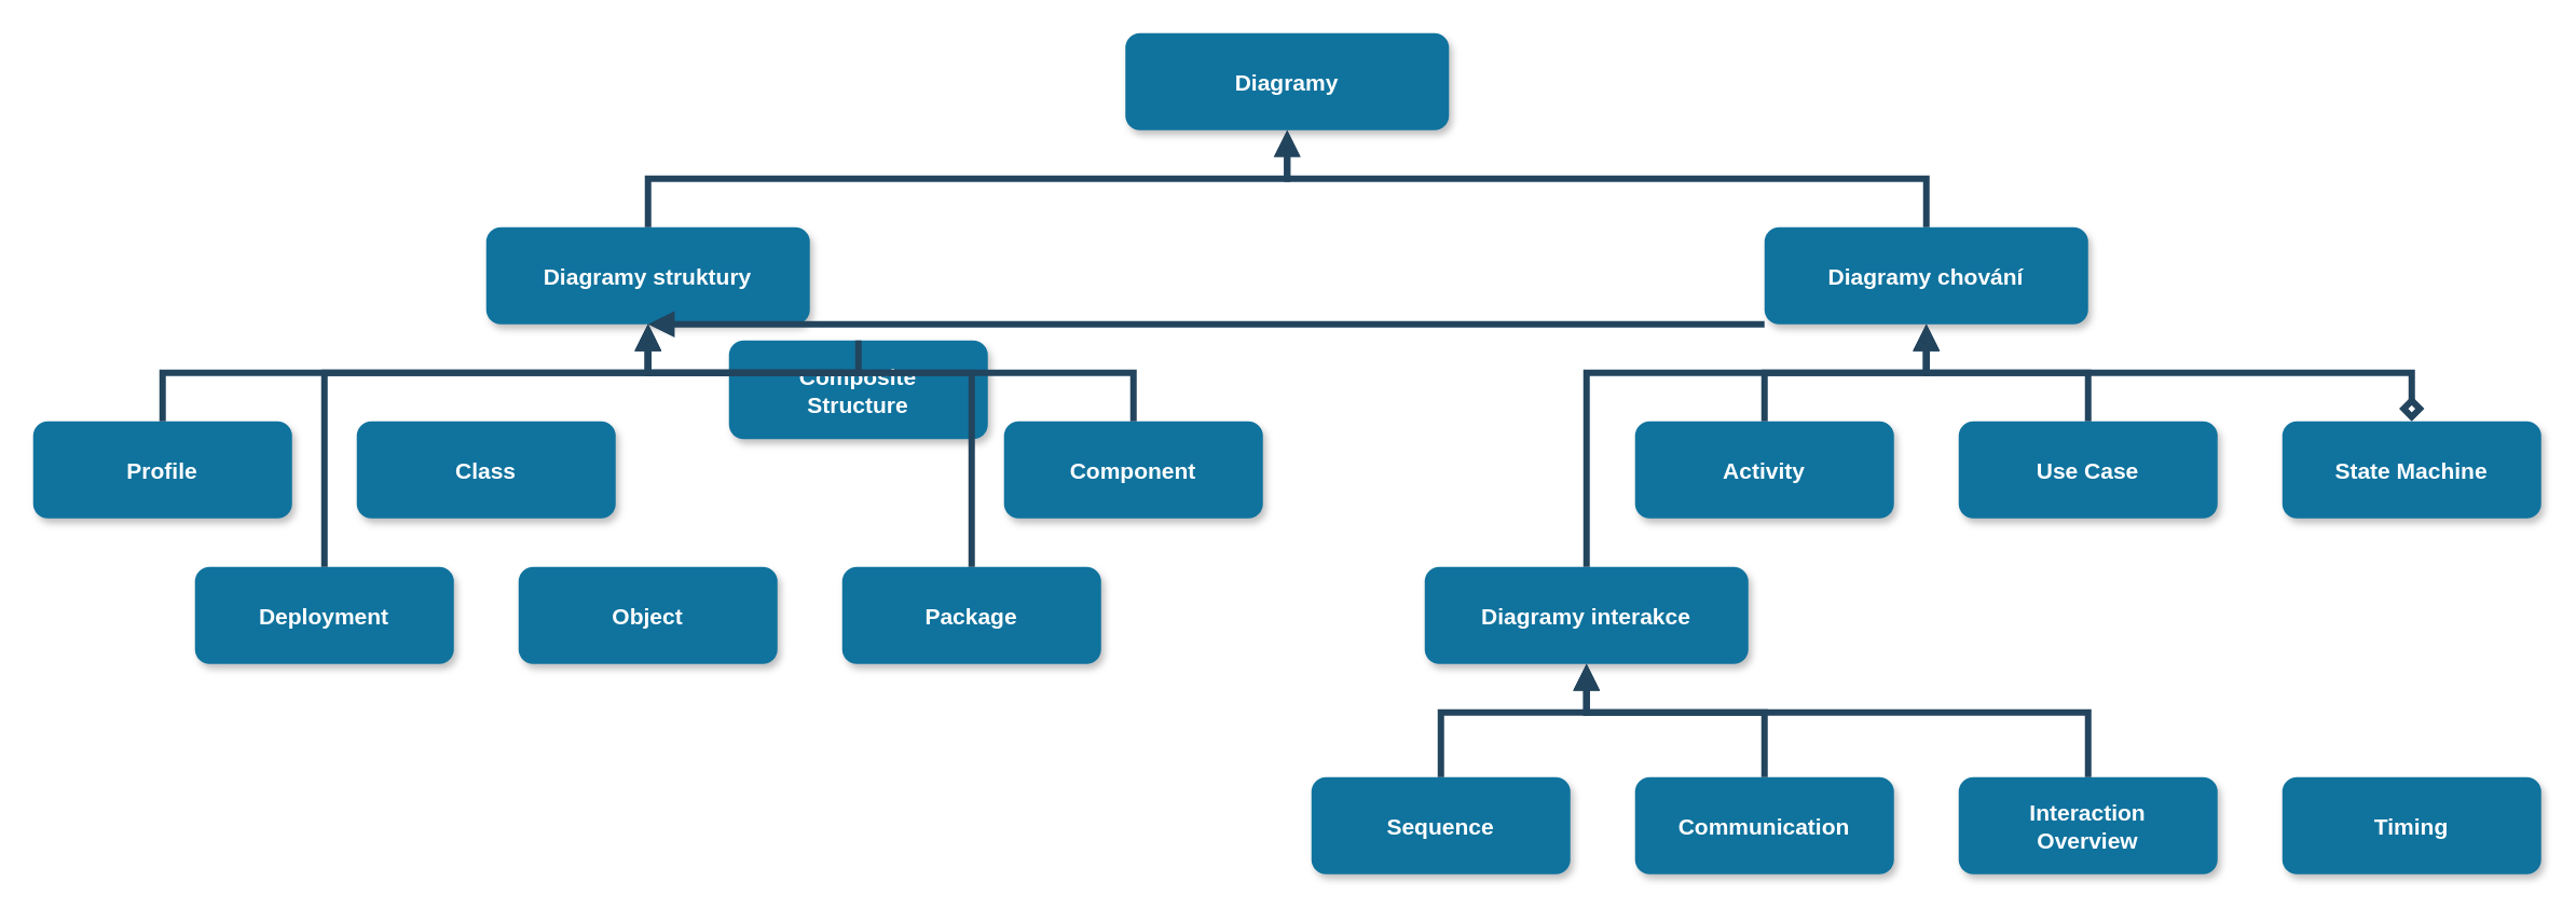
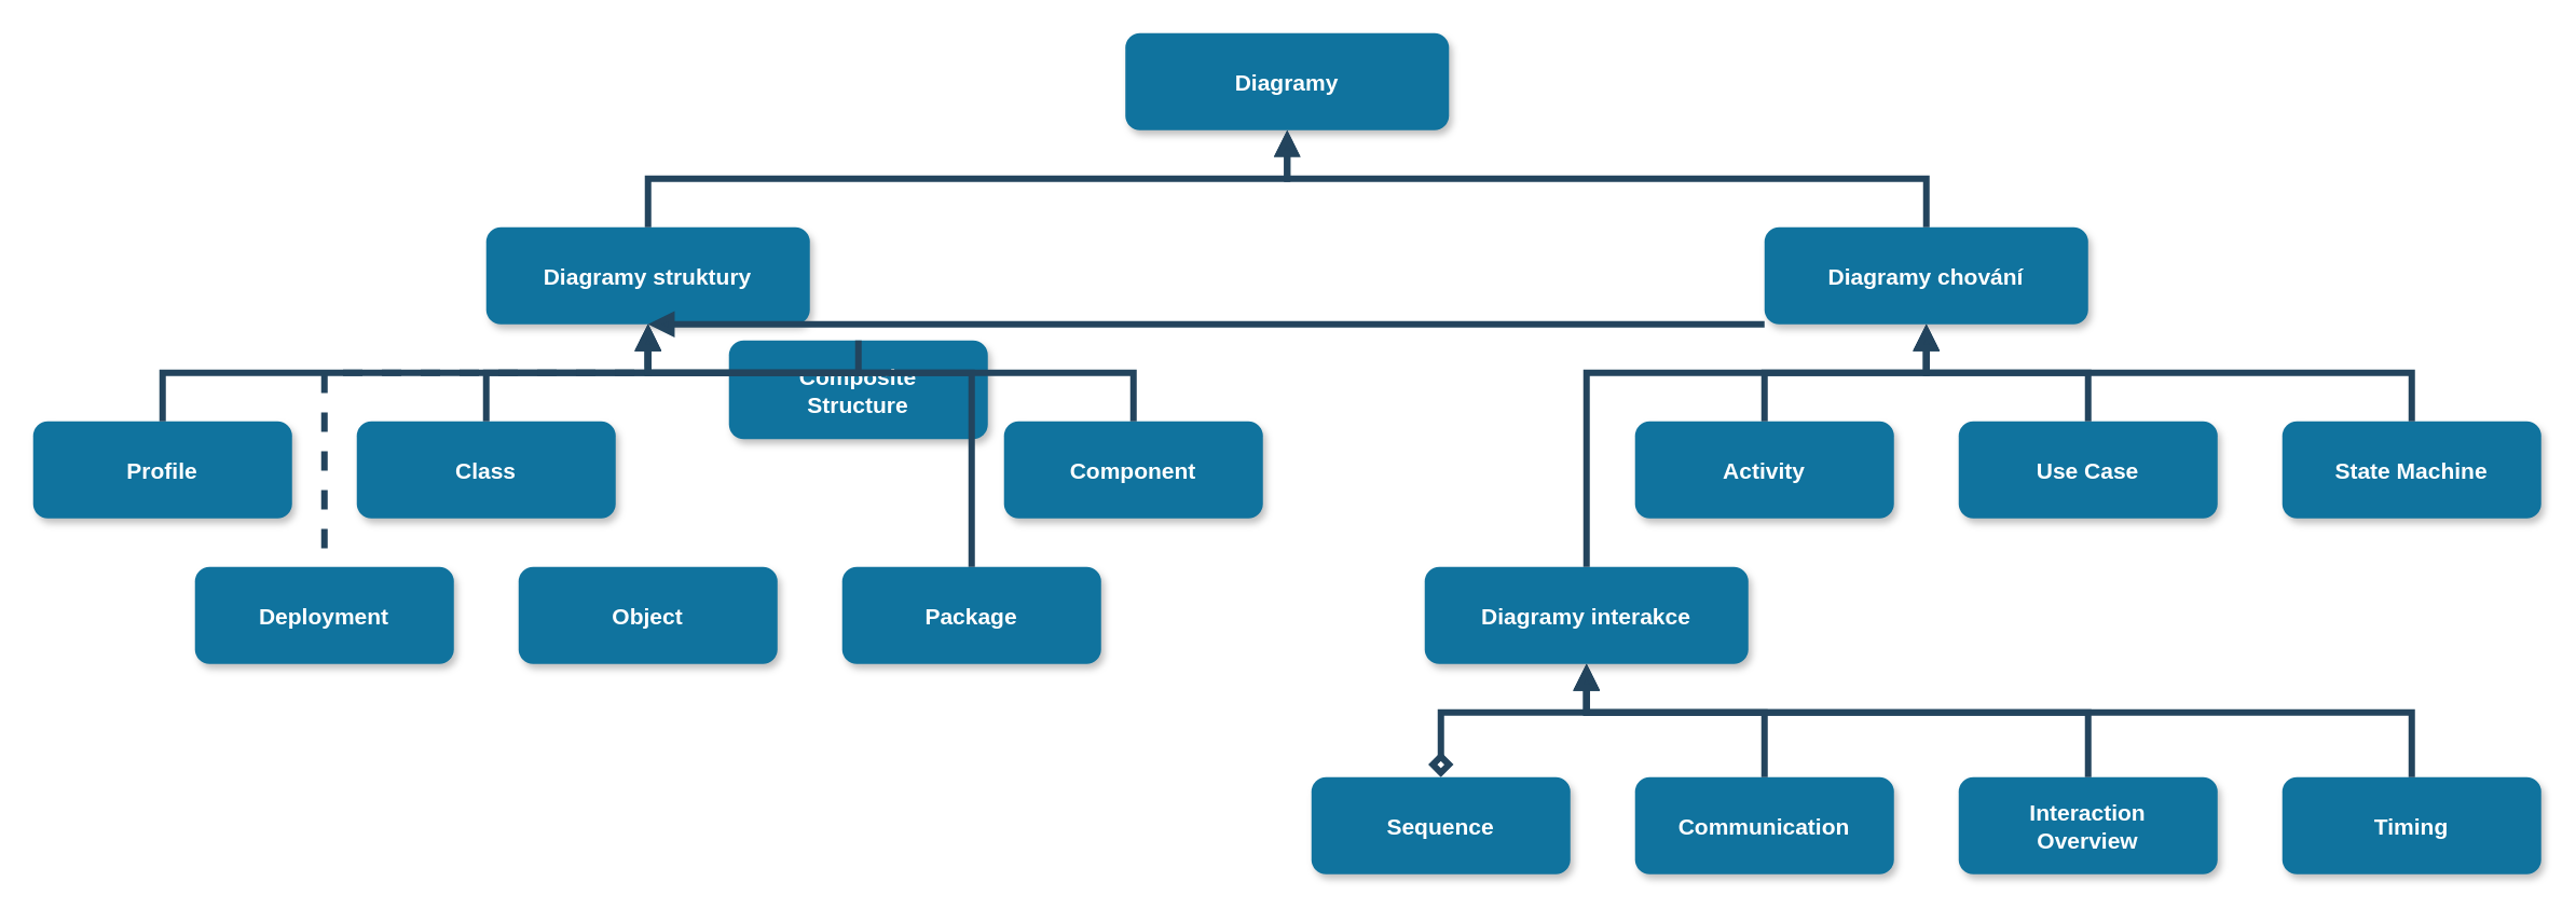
+ <mxCell id="15" value="" style="edgeStyle=elbowEdgeStyle;elbow=vertical;strokeWidth=4;endArrow=none;endFill=0;fontStyle=1;strokeColor=#23445D;startArrow=block;startFill=1;exitX=0.5;exitY=1;exitDx=0;exitDy=0;rounded=0;entryX=0.5;entryY=0;entryDx=0;entryDy=0;" edge="1" parent="1" source="3" target="6"><mxGeometry x="22" y="165.5" width="100" height="100" as="geometry"><mxPoint x="410" y="210" as="sourcePoint" /><mxPoint x="30" y="260" as="targetPoint" /><Array as="points"><mxPoint x="330" y="230" /></Array></mxGeometry></mxCell>
- <mxCell id="27" value="" style="edgeStyle=elbowEdgeStyle;elbow=vertical;strokeWidth=4;endArrow=diamond;endFill=0;fontStyle=1;strokeColor=#23445D;startArrow=block;startFill=1;rounded=0;jumpStyle=none;jumpSize=0;exitX=0.5;exitY=1;exitDx=0;exitDy=0;" edge="1" parent="1" source="5" target="23"><mxGeometry x="22" y="165.5" width="100" height="100" as="geometry"><mxPoint x="1200" y="210" as="sourcePoint" /><mxPoint x="1300" y="270" as="targetPoint" /><Array as="points"><mxPoint x="1340" y="230" /></Array></mxGeometry></mxCell>
+ <mxCell id="27" value="" style="edgeStyle=elbowEdgeStyle;elbow=vertical;strokeWidth=4;endArrow=none;endFill=0;fontStyle=1;strokeColor=#23445D;startArrow=block;startFill=1;rounded=0;jumpStyle=none;jumpSize=0;exitX=0.5;exitY=1;exitDx=0;exitDy=0;" edge="1" parent="1" source="5" target="23"><mxGeometry x="22" y="165.5" width="100" height="100" as="geometry"><mxPoint x="1200" y="210" as="sourcePoint" /><mxPoint x="1300" y="270" as="targetPoint" /><Array as="points"><mxPoint x="1340" y="230" /></Array></mxGeometry></mxCell>
- <mxCell id="20" value="" style="edgeStyle=elbowEdgeStyle;elbow=vertical;strokeWidth=4;endArrow=none;endFill=0;fontStyle=1;strokeColor=#23445D;startArrow=block;startFill=1;entryX=0.5;entryY=0;entryDx=0;entryDy=0;exitX=0.5;exitY=1;exitDx=0;exitDy=0;rounded=0;jumpSize=0;" edge="1" parent="1" source="3" target="11"><mxGeometry x="22" y="165.5" width="100" height="100" as="geometry"><mxPoint x="410" y="210" as="sourcePoint" /><mxPoint x="30" y="260" as="targetPoint" /><Array as="points"><mxPoint x="270" y="230" /></Array></mxGeometry></mxCell>
+ <mxCell id="20" value="" style="edgeStyle=elbowEdgeStyle;elbow=vertical;strokeWidth=4;endArrow=none;endFill=0;fontStyle=1;strokeColor=#23445D;startArrow=block;startFill=1;entryX=0.5;entryY=0;entryDx=0;entryDy=0;exitX=0.5;exitY=1;exitDx=0;exitDy=0;rounded=0;jumpSize=0;dashed=1;" edge="1" parent="1" source="3" target="11"><mxGeometry x="22" y="165.5" width="100" height="100" as="geometry"><mxPoint x="410" y="210" as="sourcePoint" /><mxPoint x="30" y="260" as="targetPoint" /><Array as="points"><mxPoint x="270" y="230" /></Array></mxGeometry></mxCell>
+ <mxCell id="36" value="" style="edgeStyle=elbowEdgeStyle;elbow=vertical;strokeWidth=4;endArrow=none;endFill=0;fontStyle=1;strokeColor=#23445D;startArrow=block;startFill=1;rounded=0;jumpStyle=none;jumpSize=0;exitX=0.5;exitY=1;exitDx=0;exitDy=0;entryX=0.5;entryY=0;entryDx=0;entryDy=0;" edge="1" parent="1" source="24" target="32"><mxGeometry x="22" y="165.5" width="100" height="100" as="geometry"><mxPoint x="1010" y="440" as="sourcePoint" /><mxPoint x="920" y="500" as="targetPoint" /><Array as="points"><mxPoint x="980" y="440" /></Array></mxGeometry></mxCell>
- <mxCell id="33" value="" style="edgeStyle=elbowEdgeStyle;elbow=vertical;strokeWidth=4;endArrow=none;endFill=0;fontStyle=1;strokeColor=#23445D;startArrow=block;startFill=1;rounded=0;jumpStyle=none;jumpSize=0;exitX=0.5;exitY=1;exitDx=0;exitDy=0;entryX=0.5;entryY=0;entryDx=0;entryDy=0;" edge="1" parent="1" source="24" target="29"><mxGeometry x="22" y="165.5" width="100" height="100" as="geometry"><mxPoint x="1200" y="210" as="sourcePoint" /><mxPoint x="990" y="360" as="targetPoint" /><Array as="points"><mxPoint x="940" y="440" /></Array></mxGeometry></mxCell>
+ <mxCell id="33" value="" style="edgeStyle=elbowEdgeStyle;elbow=vertical;strokeWidth=4;endArrow=diamond;endFill=0;fontStyle=1;strokeColor=#23445D;startArrow=block;startFill=1;rounded=0;jumpStyle=none;jumpSize=0;exitX=0.5;exitY=1;exitDx=0;exitDy=0;entryX=0.5;entryY=0;entryDx=0;entryDy=0;" edge="1" parent="1" source="24" target="29"><mxGeometry x="22" y="165.5" width="100" height="100" as="geometry"><mxPoint x="1200" y="210" as="sourcePoint" /><mxPoint x="990" y="360" as="targetPoint" /><Array as="points"><mxPoint x="940" y="440" /></Array></mxGeometry></mxCell>
